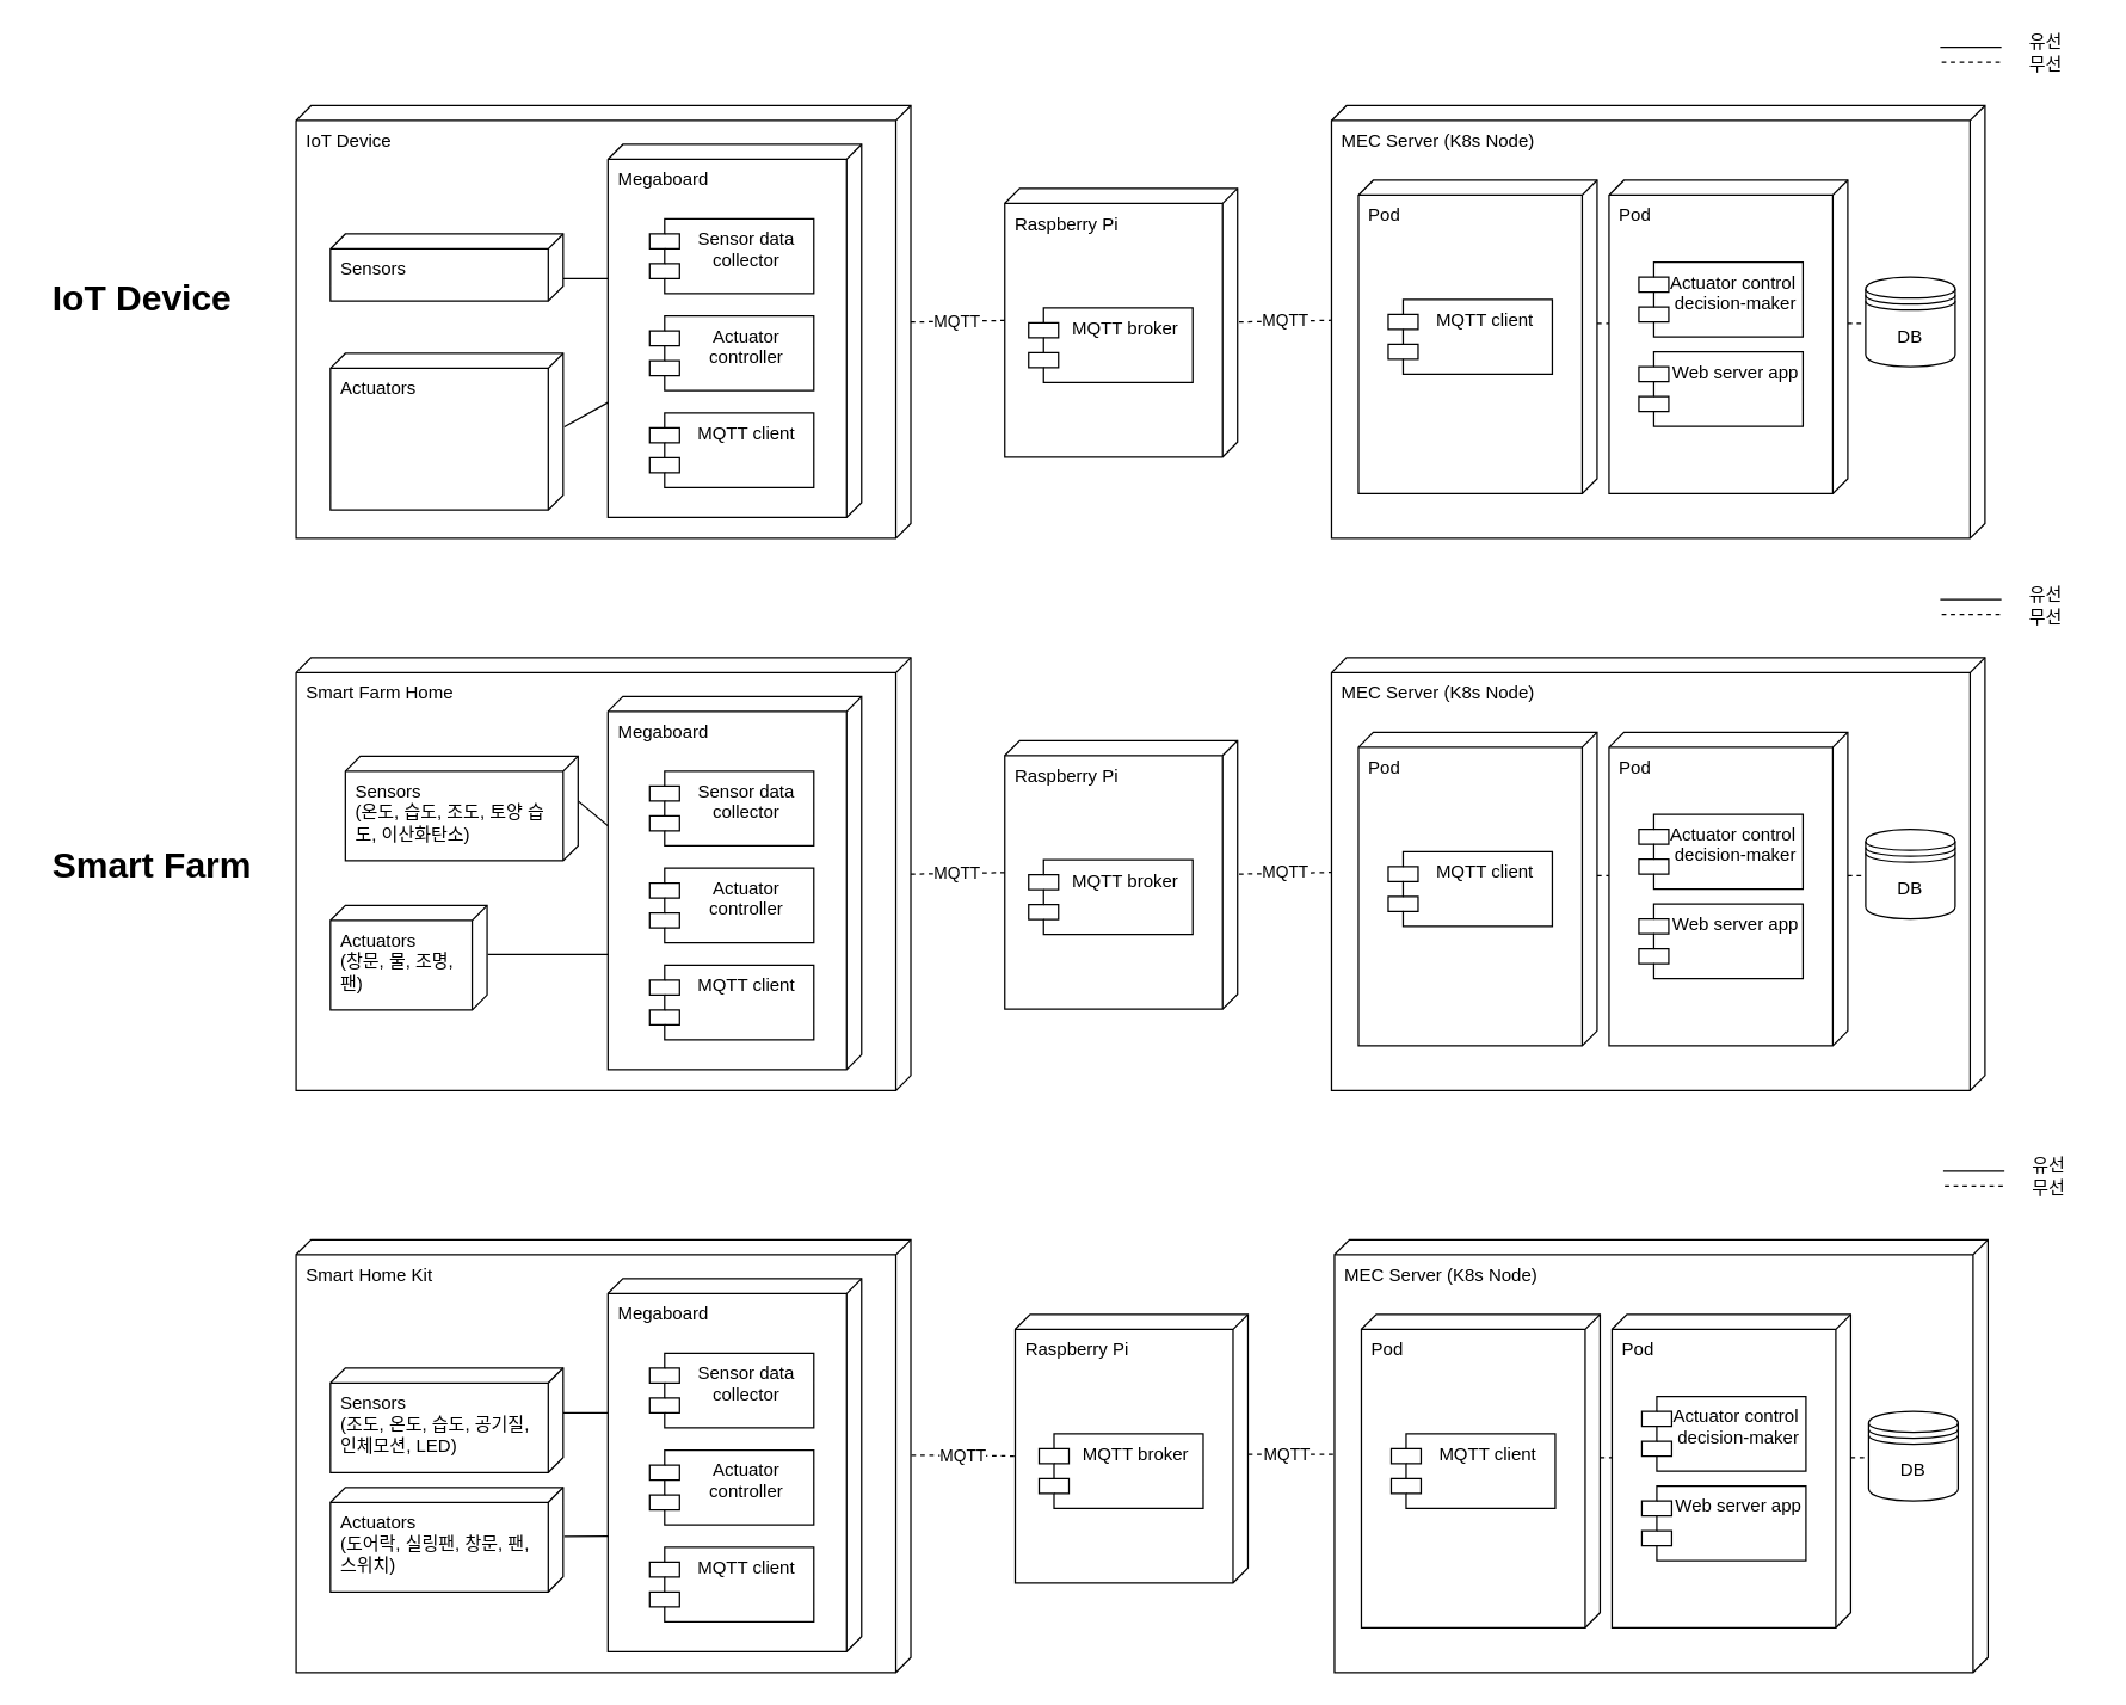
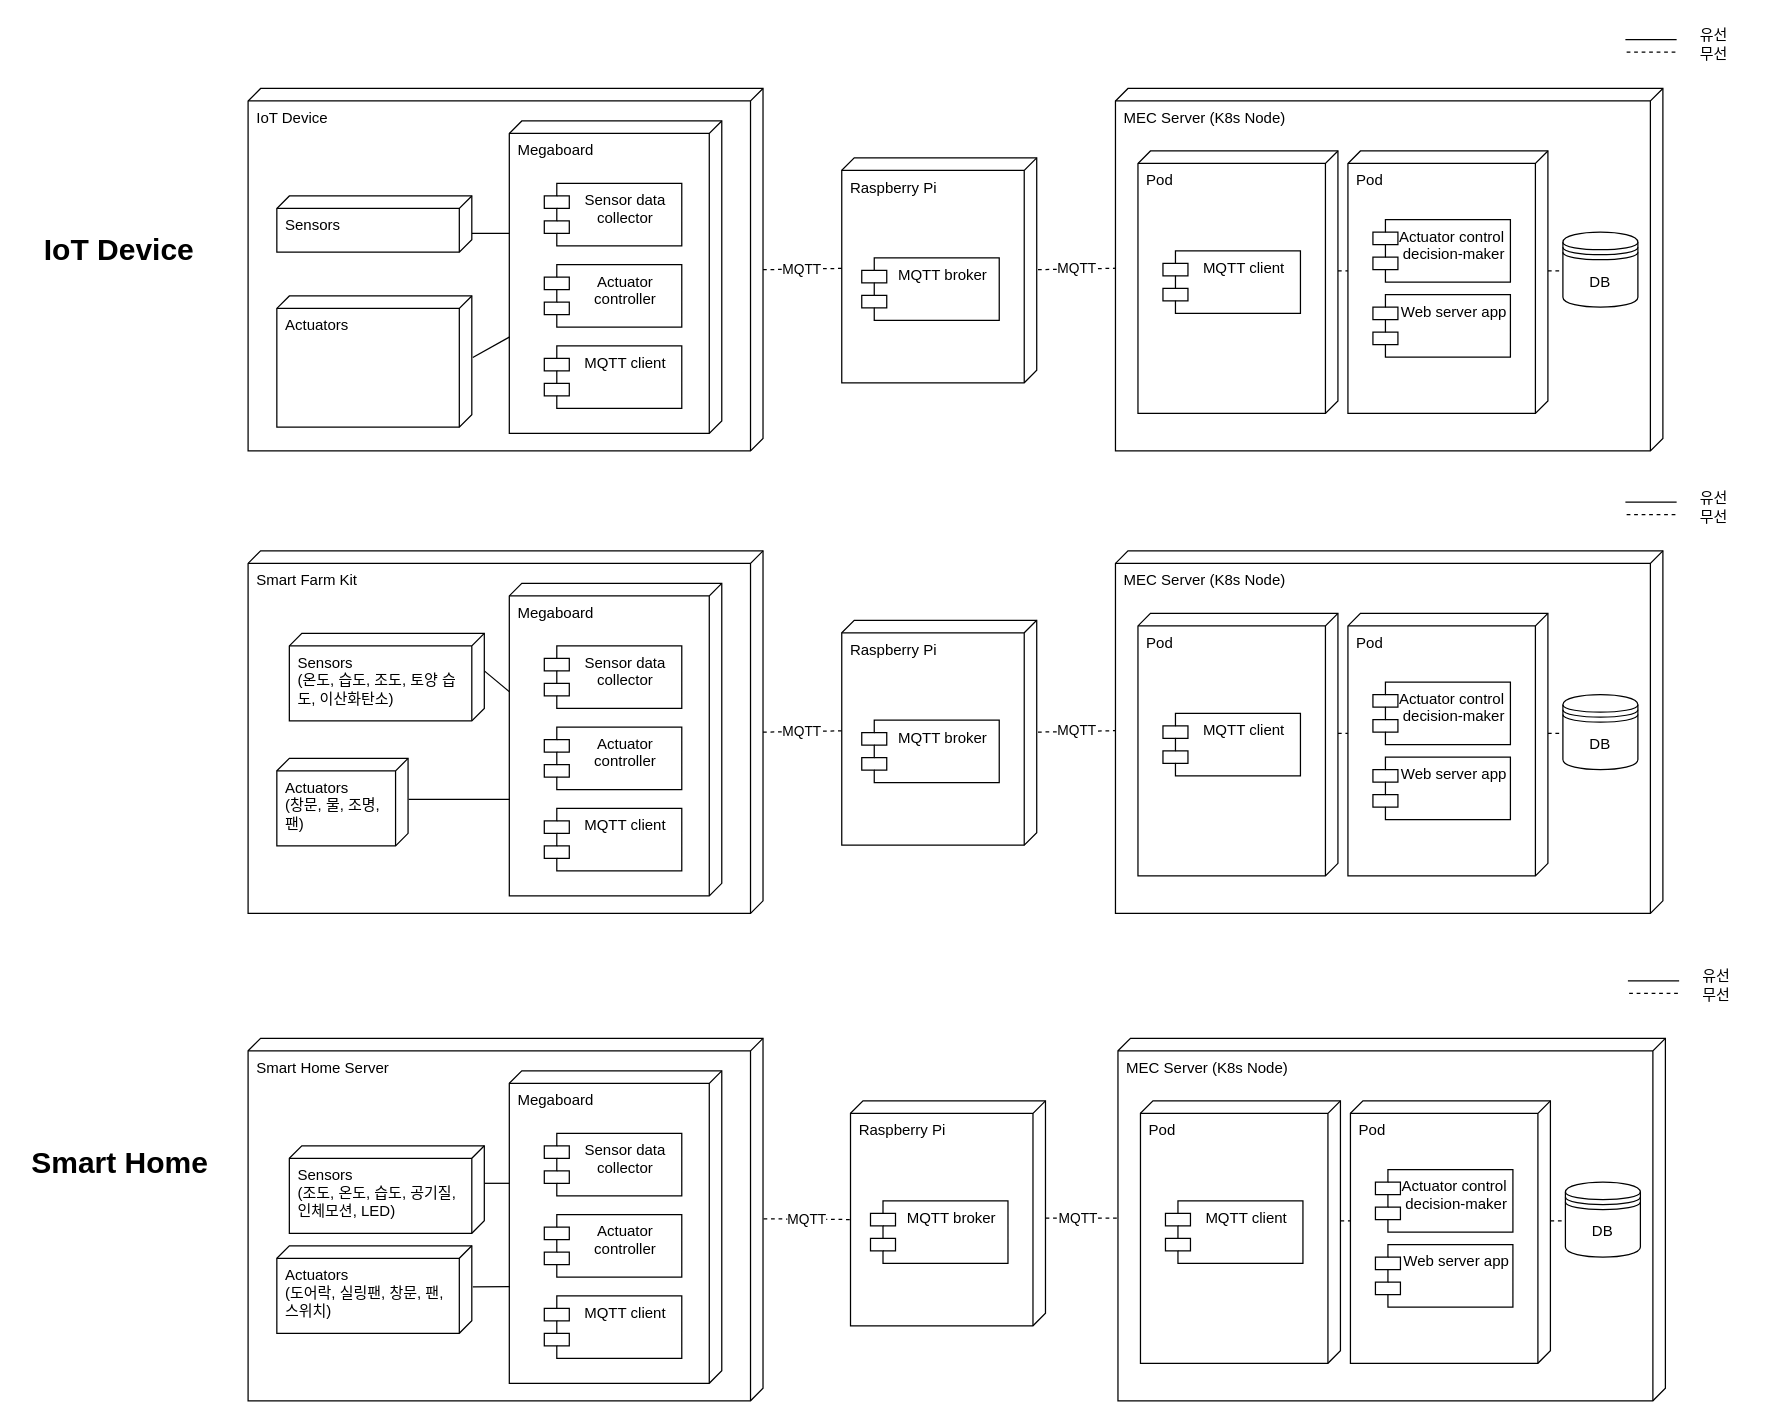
- <mxCell id="63" value="Smart Farm Home" style="verticalAlign=top;align=left;shape=cube;size=10;direction=south;fontStyle=0;html=1;boundedLbl=1;spacingLeft=5;whiteSpace=wrap;container=0;" parent="1" vertex="1"><mxGeometry x="198" y="440" width="412" height="290" as="geometry" /></mxCell>
+ <mxCell id="63" value="Smart Farm Kit" style="verticalAlign=top;align=left;shape=cube;size=10;direction=south;fontStyle=0;html=1;boundedLbl=1;spacingLeft=5;whiteSpace=wrap;container=0;" parent="1" vertex="1"><mxGeometry x="198" y="440" width="412" height="290" as="geometry" /></mxCell>
- <mxCell id="50" value="&lt;h1&gt;Smart Farm&lt;/h1&gt;" style="text;html=1;strokeColor=none;fillColor=none;spacing=5;spacingTop=-20;whiteSpace=wrap;overflow=hidden;rounded=0;" parent="1" vertex="1"><mxGeometry x="30" y="560" width="160" height="40" as="geometry" /></mxCell>
- <mxCell id="52" value="Smart Home Kit" style="verticalAlign=top;align=left;shape=cube;size=10;direction=south;fontStyle=0;html=1;boundedLbl=1;spacingLeft=5;whiteSpace=wrap;container=0;" parent="1" vertex="1"><mxGeometry x="198" y="830" width="412" height="290" as="geometry" /></mxCell>
+ <mxCell id="52" value="Smart Home Server" style="verticalAlign=top;align=left;shape=cube;size=10;direction=south;fontStyle=0;html=1;boundedLbl=1;spacingLeft=5;whiteSpace=wrap;container=0;" parent="1" vertex="1"><mxGeometry x="198" y="830" width="412" height="290" as="geometry" /></mxCell>
+ <mxCell id="51" value="&lt;h1&gt;Smart Home&lt;/h1&gt;" style="text;html=1;strokeColor=none;fillColor=none;spacing=5;spacingTop=-20;whiteSpace=wrap;overflow=hidden;rounded=0;" parent="1" vertex="1"><mxGeometry x="20" y="910" width="160" height="40" as="geometry" /></mxCell>
- <mxCell id="61" value="Sensors&lt;br style=&quot;border-color: var(--border-color); text-align: center;&quot;&gt;&lt;span style=&quot;text-align: center;&quot;&gt;(조도, 온도, 습도, 공기질, 인체모션, LED)&lt;/span&gt;" style="verticalAlign=top;align=left;shape=cube;size=10;direction=south;fontStyle=0;html=1;boundedLbl=1;spacingLeft=5;whiteSpace=wrap;container=0;" parent="1" vertex="1"><mxGeometry x="221" y="916" width="156" height="70" as="geometry" /></mxCell>
+ <mxCell id="61" value="Sensors&lt;br style=&quot;border-color: var(--border-color); text-align: center;&quot;&gt;&lt;span style=&quot;text-align: center;&quot;&gt;(조도, 온도, 습도, 공기질, 인체모션, LED)&lt;/span&gt;" style="verticalAlign=top;align=left;shape=cube;size=10;direction=south;fontStyle=0;html=1;boundedLbl=1;spacingLeft=5;whiteSpace=wrap;container=0;" parent="1" vertex="1"><mxGeometry x="231" y="916" width="156" height="70" as="geometry" /></mxCell>
